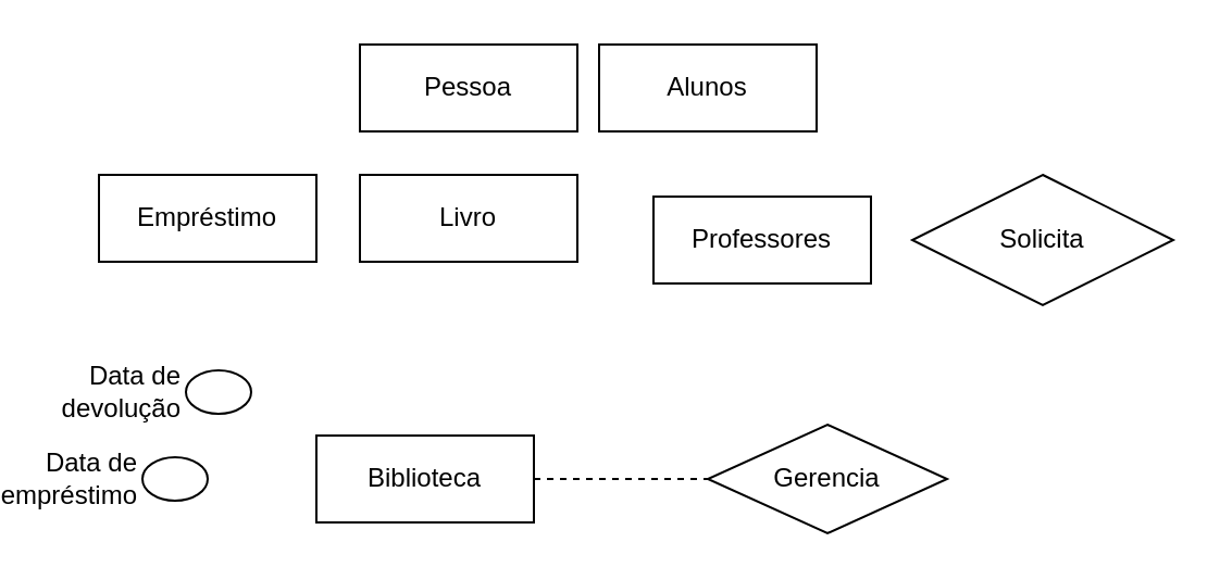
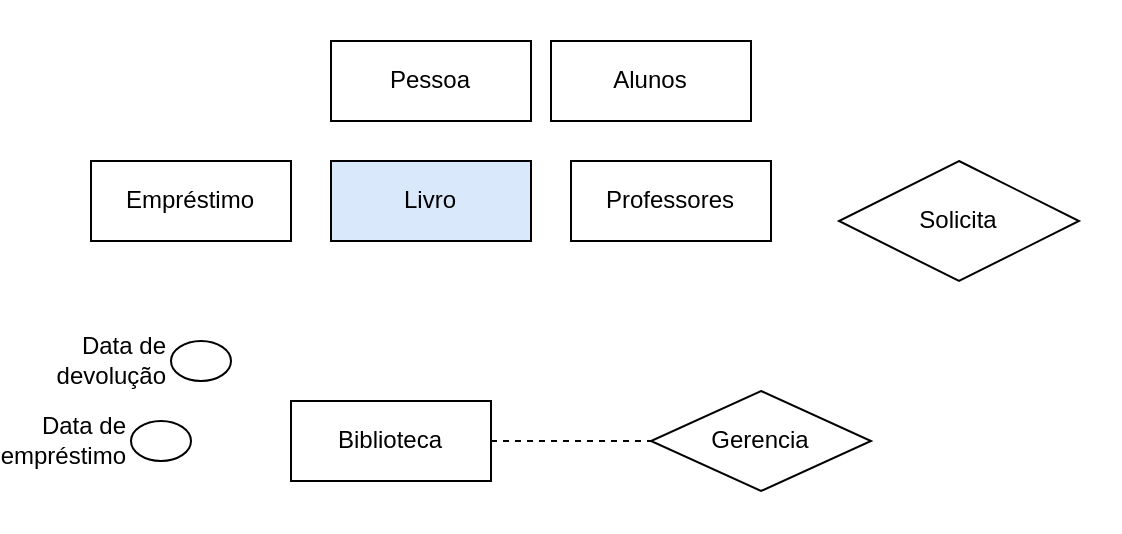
- <mxCell id="4" value="Livro" style="whiteSpace=wrap;html=1;align=center;" vertex="1" parent="1"><mxGeometry x="140" y="80" width="100" height="40" as="geometry" /></mxCell>
+ <mxCell id="4" value="Livro" style="whiteSpace=wrap;html=1;align=center;fillColor=#dae8fc;" vertex="1" parent="1"><mxGeometry x="140" y="80" width="100" height="40" as="geometry" /></mxCell>
- <mxCell id="6" value="Professores" style="whiteSpace=wrap;html=1;align=center;" vertex="1" parent="1"><mxGeometry x="275" y="90" width="100" height="40" as="geometry" /></mxCell>
+ <mxCell id="6" value="Professores" style="whiteSpace=wrap;html=1;align=center;" vertex="1" parent="1"><mxGeometry x="260" y="80" width="100" height="40" as="geometry" /></mxCell>
